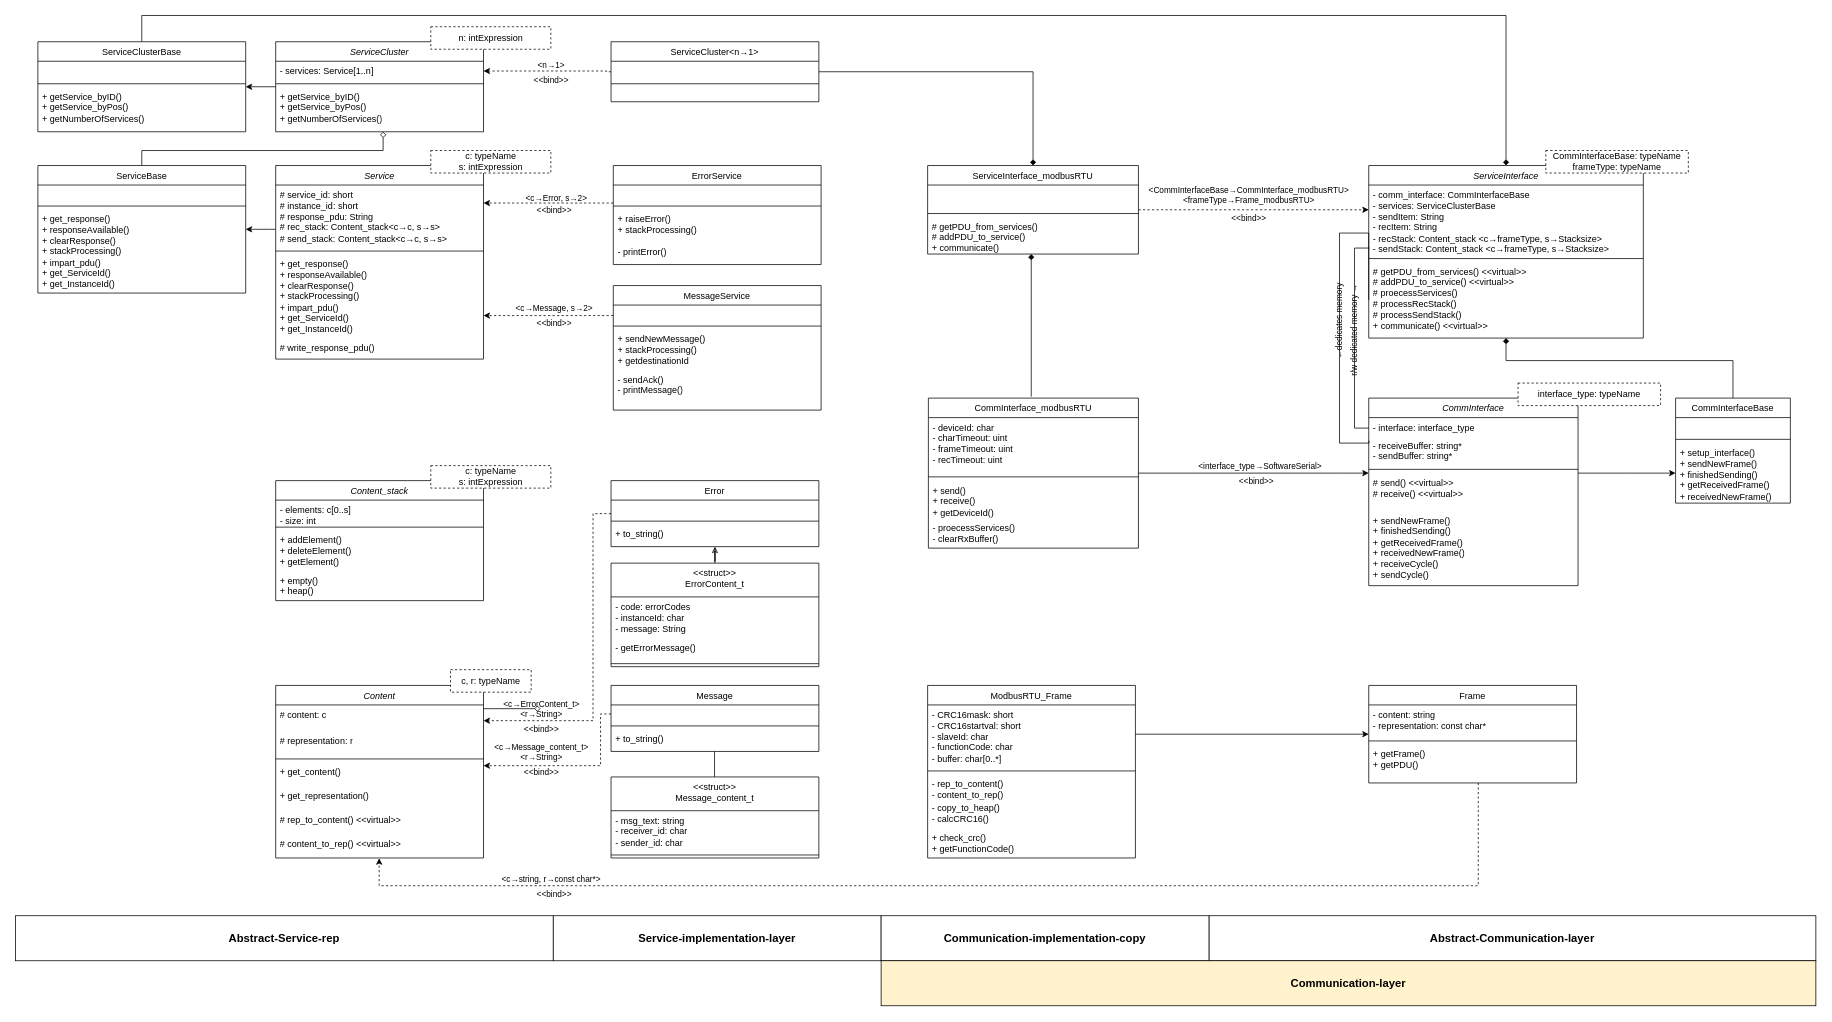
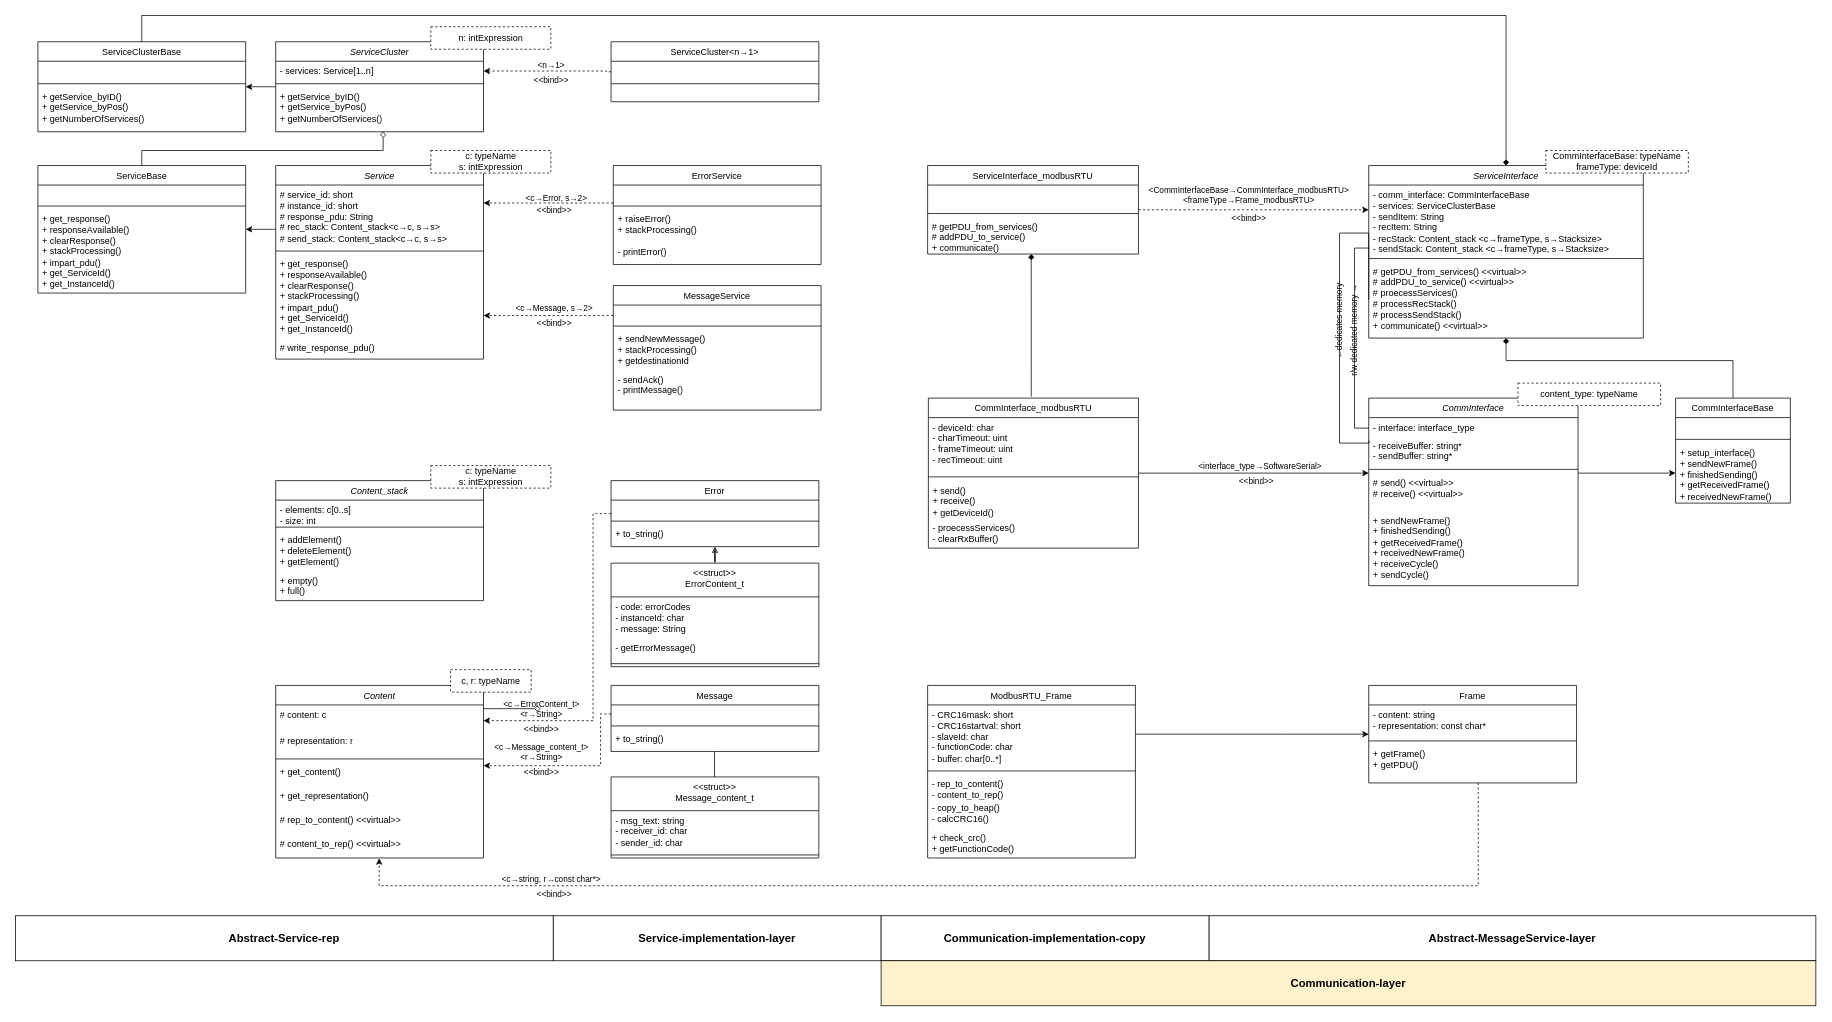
- <mxCell id="60" style="edgeStyle=orthogonalEdgeStyle;rounded=0;orthogonalLoop=1;jettySize=auto;html=1;endArrow=diamond;endFill=1;labelBackgroundColor=none;fontColor=default;" parent="1" source="61" target="27" edge="1"><mxGeometry relative="1" as="geometry" /></mxCell>
- <mxCell id="149" value="CommInterfaceBase: typeName&lt;br&gt;frameType: typeName" style="rounded=0;whiteSpace=wrap;html=1;dashed=1;labelBackgroundColor=none;" parent="144" vertex="1"><mxGeometry x="236" width="190" height="30" as="geometry" /></mxCell>
+ <mxCell id="149" value="CommInterfaceBase: typeName&lt;br&gt;frameType: deviceId" style="rounded=0;whiteSpace=wrap;html=1;dashed=1;labelBackgroundColor=none;" parent="144" vertex="1"><mxGeometry x="236" width="190" height="30" as="geometry" /></mxCell>
- <mxCell id="86" value="interface_type: typeName" style="rounded=0;whiteSpace=wrap;html=1;dashed=1;labelBackgroundColor=none;" parent="1" vertex="1"><mxGeometry x="2023" y="510" width="190" height="30" as="geometry" /></mxCell>
+ <mxCell id="86" value="content_type: typeName" style="rounded=0;whiteSpace=wrap;html=1;dashed=1;labelBackgroundColor=none;" parent="1" vertex="1"><mxGeometry x="2023" y="510" width="190" height="30" as="geometry" /></mxCell>
- <mxCell id="119" value="+ empty()&lt;br&gt;+ heap()" style="text;strokeColor=none;fillColor=none;align=left;verticalAlign=top;spacingLeft=4;spacingRight=4;overflow=hidden;rotatable=0;points=[[0,0.5],[1,0.5]];portConstraint=eastwest;whiteSpace=wrap;html=1;labelBackgroundColor=none;" parent="115" vertex="1"><mxGeometry y="120" width="277" height="40" as="geometry" /></mxCell>
+ <mxCell id="119" value="+ empty()&lt;br&gt;+ full()" style="text;strokeColor=none;fillColor=none;align=left;verticalAlign=top;spacingLeft=4;spacingRight=4;overflow=hidden;rotatable=0;points=[[0,0.5],[1,0.5]];portConstraint=eastwest;whiteSpace=wrap;html=1;labelBackgroundColor=none;" parent="115" vertex="1"><mxGeometry y="120" width="277" height="40" as="geometry" /></mxCell>
- <mxCell id="90" value="Abstract-Communication-layer" style="rounded=0;whiteSpace=wrap;html=1;fontStyle=1;fontSize=15;labelBackgroundColor=none;" parent="1" vertex="1"><mxGeometry x="1611" y="1220" width="809" height="60" as="geometry" /></mxCell>
+ <mxCell id="90" value="Abstract-MessageService-layer" style="rounded=0;whiteSpace=wrap;html=1;fontStyle=1;fontSize=15;labelBackgroundColor=none;" parent="1" vertex="1"><mxGeometry x="1611" y="1220" width="809" height="60" as="geometry" /></mxCell>
